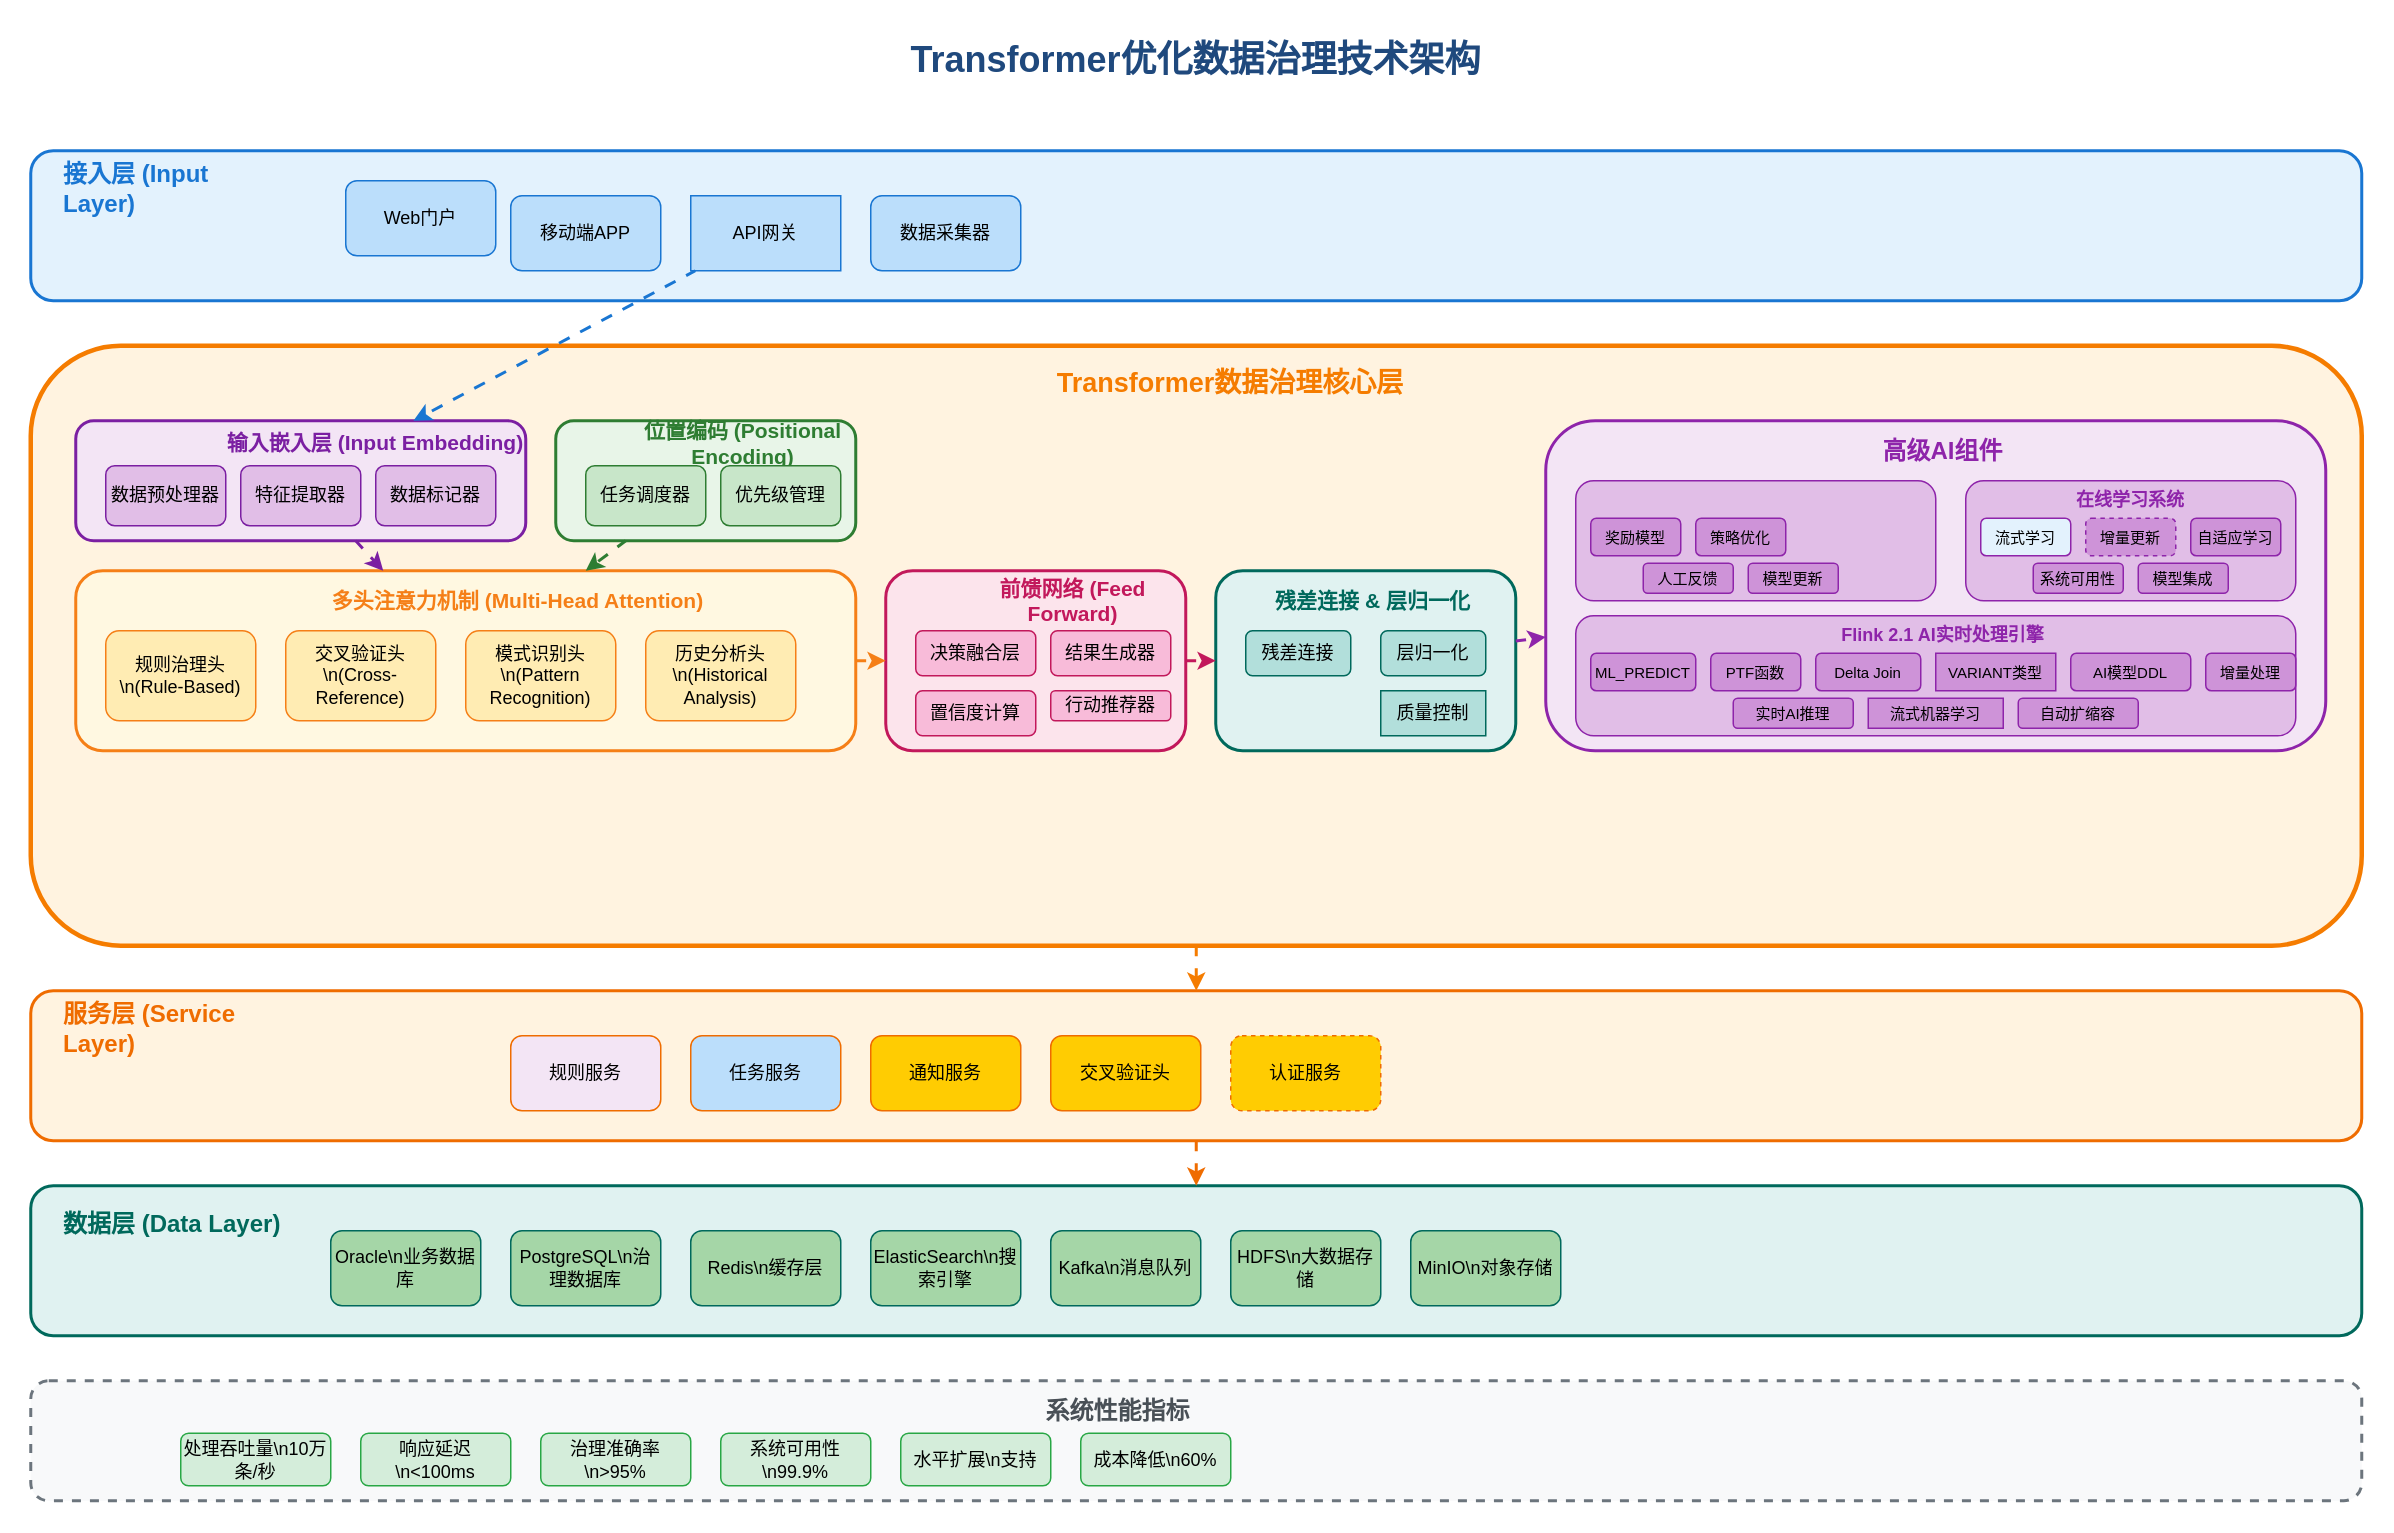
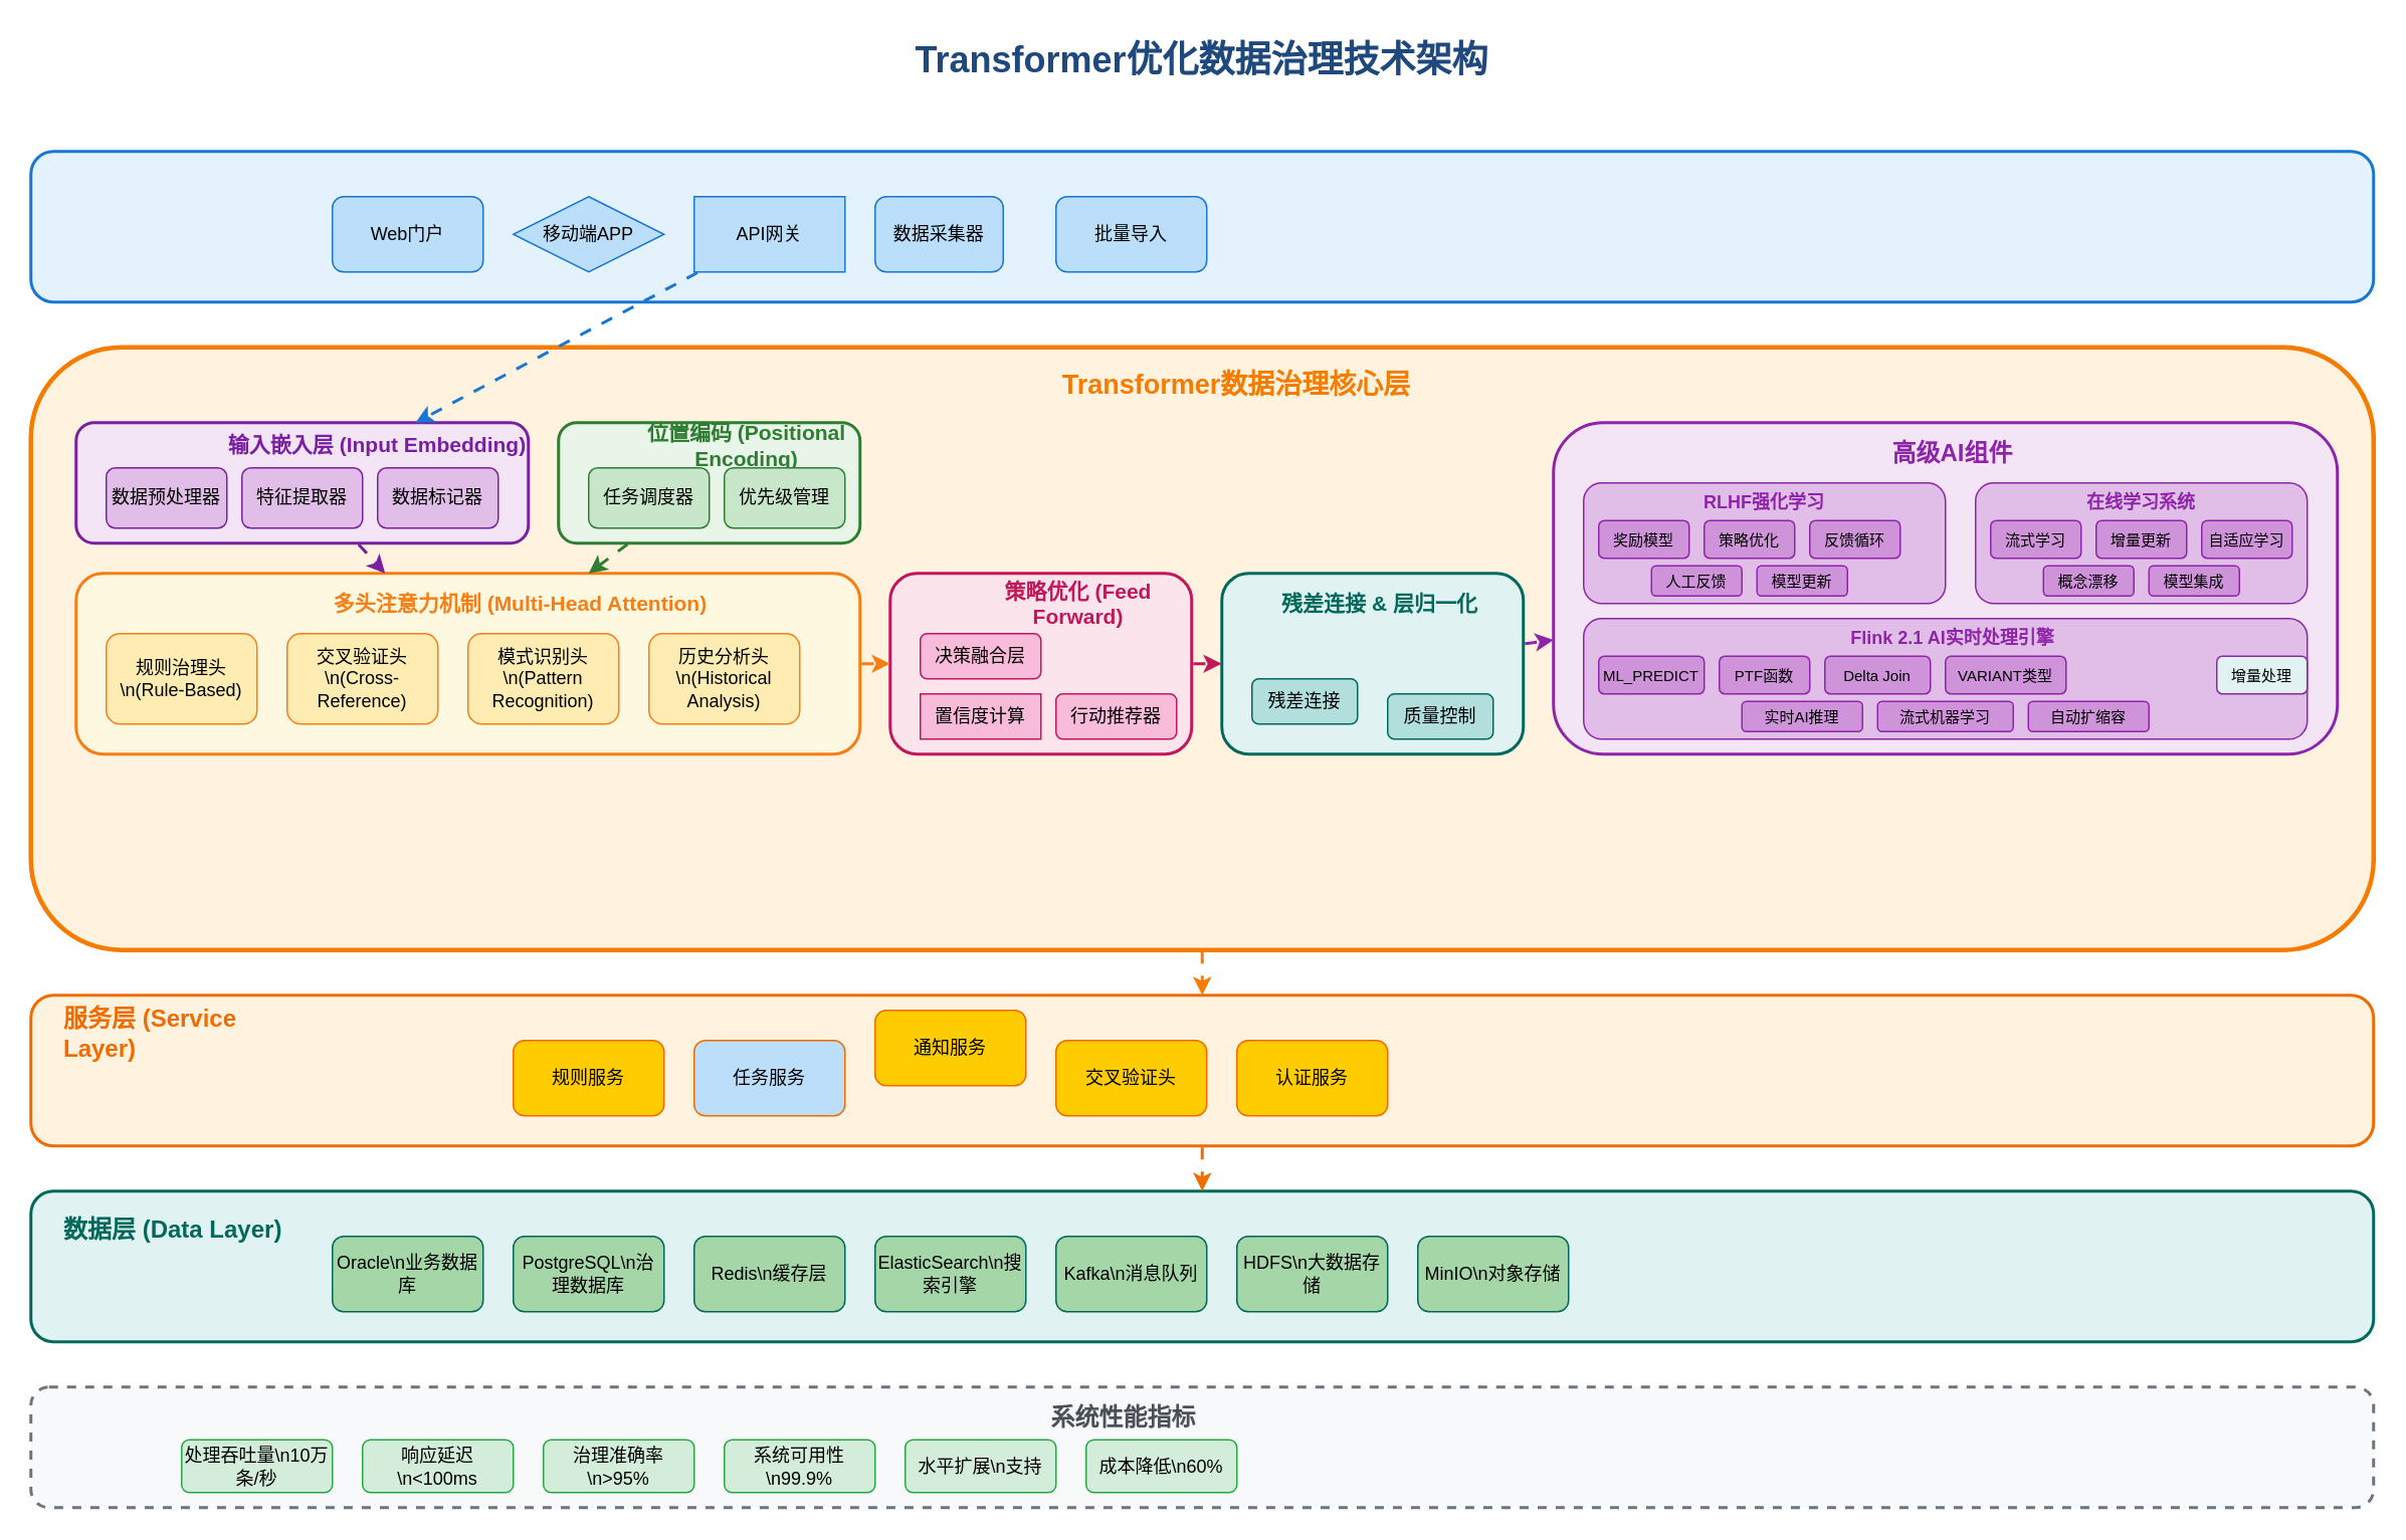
- <mxCell id="4" value="接入层 (Input Layer)" style="text;html=1;strokeColor=none;fillColor=none;align=left;verticalAlign=middle;whiteSpace=wrap;rounded=0;fontSize=16;fontStyle=1;fontColor=#1976d2;" vertex="1" parent="1"><mxGeometry x="40" y="110" width="150" height="30" as="geometry" /></mxCell>
- <mxCell id="5" value="Web门户" style="rounded=1;whiteSpace=wrap;html=1;fillColor=#bbdefb;strokeColor=#1976d2;" vertex="1" parent="1"><mxGeometry x="230" y="120" width="100" height="50" as="geometry" /></mxCell>
+ <mxCell id="5" value="Web门户" style="rounded=1;whiteSpace=wrap;html=1;fillColor=#bbdefb;strokeColor=#1976d2;" vertex="1" parent="1"><mxGeometry x="220" y="130" width="100" height="50" as="geometry" /></mxCell>
- <mxCell id="6" value="移动端APP" style="rounded=1;whiteSpace=wrap;html=1;fillColor=#bbdefb;strokeColor=#1976d2;" vertex="1" parent="1"><mxGeometry x="340" y="130" width="100" height="50" as="geometry" /></mxCell>
+ <mxCell id="6" value="移动端APP" style="rhombus;whiteSpace=wrap;html=1;fillColor=#bbdefb;strokeColor=#1976d2;" vertex="1" parent="1"><mxGeometry x="340" y="130" width="100" height="50" as="geometry" /></mxCell>
- <mxCell id="8" value="数据采集器" style="rounded=1;whiteSpace=wrap;html=1;fillColor=#bbdefb;strokeColor=#1976d2;" vertex="1" parent="1"><mxGeometry x="580" y="130" width="100" height="50" as="geometry" /></mxCell>
+ <mxCell id="8" value="数据采集器" style="rounded=1;whiteSpace=wrap;html=1;fillColor=#bbdefb;strokeColor=#1976d2;" vertex="1" parent="1"><mxGeometry x="580" y="130" width="85" height="50" as="geometry" /></mxCell>
+ <mxCell id="9" value="批量导入" style="rounded=1;whiteSpace=wrap;html=1;fillColor=#bbdefb;strokeColor=#1976d2;" vertex="1" parent="1"><mxGeometry x="700" y="130" width="100" height="50" as="geometry" /></mxCell>
+ <mxCell id="41" value="RLHF强化学习" style="text;html=1;strokeColor=none;fillColor=none;align=center;verticalAlign=middle;whiteSpace=wrap;rounded=0;fontSize=12;fontStyle=1;fontColor=#8e24aa;" vertex="1" parent="1"><mxGeometry x="1120" y="325" width="100" height="15" as="geometry" /></mxCell>
+ <mxCell id="44" value="反馈循环" style="rounded=1;whiteSpace=wrap;html=1;fillColor=#ce93d8;strokeColor=#8e24aa;fontSize=10;" vertex="1" parent="1"><mxGeometry x="1200" y="345" width="60" height="25" as="geometry" /></mxCell>
- <mxCell id="49" value="流式学习" style="rounded=1;whiteSpace=wrap;html=1;fillColor=#e3f2fd;strokeColor=#8e24aa;fontSize=10;" vertex="1" parent="1"><mxGeometry x="1320" y="345" width="60" height="25" as="geometry" /></mxCell>
+ <mxCell id="49" value="流式学习" style="rounded=1;whiteSpace=wrap;html=1;fillColor=#ce93d8;strokeColor=#8e24aa;fontSize=10;" vertex="1" parent="1"><mxGeometry x="1320" y="345" width="60" height="25" as="geometry" /></mxCell>
- <mxCell id="50" value="增量更新" style="rounded=1;whiteSpace=wrap;html=1;fillColor=#ce93d8;strokeColor=#8e24aa;fontSize=10;dashed=1;" vertex="1" parent="1"><mxGeometry x="1390" y="345" width="60" height="25" as="geometry" /></mxCell>
+ <mxCell id="50" value="增量更新" style="rounded=1;whiteSpace=wrap;html=1;fillColor=#ce93d8;strokeColor=#8e24aa;fontSize=10;" vertex="1" parent="1"><mxGeometry x="1390" y="345" width="60" height="25" as="geometry" /></mxCell>
- <mxCell id="52" value="系统可用性" style="rounded=1;whiteSpace=wrap;html=1;fillColor=#ce93d8;strokeColor=#8e24aa;fontSize=10;" vertex="1" parent="1"><mxGeometry x="1355" y="375" width="60" height="20" as="geometry" /></mxCell>
+ <mxCell id="52" value="概念漂移" style="rounded=1;whiteSpace=wrap;html=1;fillColor=#ce93d8;strokeColor=#8e24aa;fontSize=10;" vertex="1" parent="1"><mxGeometry x="1355" y="375" width="60" height="20" as="geometry" /></mxCell>
- <mxCell id="28" value="前馈网络 (Feed Forward)" style="text;html=1;strokeColor=none;fillColor=none;align=center;verticalAlign=middle;whiteSpace=wrap;rounded=0;fontSize=14;fontStyle=1;fontColor=#c2185b;" vertex="1" parent="1"><mxGeometry x="640" y="390" width="150" height="20" as="geometry" /></mxCell>
+ <mxCell id="28" value="策略优化 (Feed Forward)" style="text;html=1;strokeColor=none;fillColor=none;align=center;verticalAlign=middle;whiteSpace=wrap;rounded=0;fontSize=14;fontStyle=1;fontColor=#c2185b;" vertex="1" parent="1"><mxGeometry x="640" y="390" width="150" height="20" as="geometry" /></mxCell>
- <mxCell id="30" value="结果生成器" style="rounded=1;whiteSpace=wrap;html=1;fillColor=#f8bbd9;strokeColor=#c2185b;" vertex="1" parent="1"><mxGeometry x="700" y="420" width="80" height="30" as="geometry" /></mxCell>
- <mxCell id="35" value="残差连接" style="rounded=1;whiteSpace=wrap;html=1;fillColor=#b2dfdb;strokeColor=#00695c;" vertex="1" parent="1"><mxGeometry x="830" y="420" width="70" height="30" as="geometry" /></mxCell>
+ <mxCell id="35" value="残差连接" style="rounded=1;whiteSpace=wrap;html=1;fillColor=#b2dfdb;strokeColor=#00695c;" vertex="1" parent="1"><mxGeometry x="830" y="450" width="70" height="30" as="geometry" /></mxCell>
- <mxCell id="36" value="层归一化" style="rounded=1;whiteSpace=wrap;html=1;fillColor=#b2dfdb;strokeColor=#00695c;" vertex="1" parent="1"><mxGeometry x="920" y="420" width="70" height="30" as="geometry" /></mxCell>
- <mxCell id="59" value="VARIANT类型" style="whiteSpace=wrap;html=1;fillColor=#ce93d8;strokeColor=#8e24aa;fontSize=10;rounded=0;" vertex="1" parent="1"><mxGeometry x="1290" y="435" width="80" height="25" as="geometry" /></mxCell>
+ <mxCell id="59" value="VARIANT类型" style="rounded=1;whiteSpace=wrap;html=1;fillColor=#ce93d8;strokeColor=#8e24aa;fontSize=10;" vertex="1" parent="1"><mxGeometry x="1290" y="435" width="80" height="25" as="geometry" /></mxCell>
- <mxCell id="60" value="AI模型DDL" style="rounded=1;whiteSpace=wrap;html=1;fillColor=#ce93d8;strokeColor=#8e24aa;fontSize=10;" vertex="1" parent="1"><mxGeometry x="1380" y="435" width="80" height="25" as="geometry" /></mxCell>
- <mxCell id="61" value="增量处理" style="rounded=1;whiteSpace=wrap;html=1;fillColor=#ce93d8;strokeColor=#8e24aa;fontSize=10;" vertex="1" parent="1"><mxGeometry x="1470" y="435" width="60" height="25" as="geometry" /></mxCell>
+ <mxCell id="61" value="增量处理" style="rounded=1;whiteSpace=wrap;html=1;fillColor=#e0f2f1;strokeColor=#8e24aa;fontSize=10;" vertex="1" parent="1"><mxGeometry x="1470" y="435" width="60" height="25" as="geometry" /></mxCell>
- <mxCell id="32" value="行动推荐器" style="rounded=1;whiteSpace=wrap;html=1;fillColor=#f8bbd9;strokeColor=#c2185b;" vertex="1" parent="1"><mxGeometry x="700" y="460" width="80" height="20" as="geometry" /></mxCell>
+ <mxCell id="32" value="行动推荐器" style="rounded=1;whiteSpace=wrap;html=1;fillColor=#f8bbd9;strokeColor=#c2185b;" vertex="1" parent="1"><mxGeometry x="700" y="460" width="80" height="30" as="geometry" /></mxCell>
- <mxCell id="31" value="置信度计算" style="rounded=1;whiteSpace=wrap;html=1;fillColor=#f8bbd9;strokeColor=#c2185b;" vertex="1" parent="1"><mxGeometry x="610" y="460" width="80" height="30" as="geometry" /></mxCell>
+ <mxCell id="31" value="置信度计算" style="whiteSpace=wrap;html=1;fillColor=#f8bbd9;strokeColor=#c2185b;rounded=0;" vertex="1" parent="1"><mxGeometry x="610" y="460" width="80" height="30" as="geometry" /></mxCell>
- <mxCell id="37" value="质量控制" style="whiteSpace=wrap;html=1;fillColor=#b2dfdb;strokeColor=#00695c;rounded=0;" vertex="1" parent="1"><mxGeometry x="920" y="460" width="70" height="30" as="geometry" /></mxCell>
+ <mxCell id="37" value="质量控制" style="rounded=1;whiteSpace=wrap;html=1;fillColor=#b2dfdb;strokeColor=#00695c;" vertex="1" parent="1"><mxGeometry x="920" y="460" width="70" height="30" as="geometry" /></mxCell>
- <mxCell id="63" value="流式机器学习" style="whiteSpace=wrap;html=1;fillColor=#ce93d8;strokeColor=#8e24aa;fontSize=10;rounded=0;" vertex="1" parent="1"><mxGeometry x="1245" y="465" width="90" height="20" as="geometry" /></mxCell>
+ <mxCell id="63" value="流式机器学习" style="rounded=1;whiteSpace=wrap;html=1;fillColor=#ce93d8;strokeColor=#8e24aa;fontSize=10;" vertex="1" parent="1"><mxGeometry x="1245" y="465" width="90" height="20" as="geometry" /></mxCell>
- <mxCell id="67" value="规则服务" style="rounded=1;whiteSpace=wrap;html=1;fillColor=#f3e5f5;strokeColor=#ef6c00;" vertex="1" parent="1"><mxGeometry x="340" y="690" width="100" height="50" as="geometry" /></mxCell>
+ <mxCell id="67" value="规则服务" style="rounded=1;whiteSpace=wrap;html=1;fillColor=#ffcc02;strokeColor=#ef6c00;" vertex="1" parent="1"><mxGeometry x="340" y="690" width="100" height="50" as="geometry" /></mxCell>
- <mxCell id="69" value="通知服务" style="rounded=1;whiteSpace=wrap;html=1;fillColor=#ffcc02;strokeColor=#ef6c00;" vertex="1" parent="1"><mxGeometry x="580" y="690" width="100" height="50" as="geometry" /></mxCell>
+ <mxCell id="69" value="通知服务" style="rounded=1;whiteSpace=wrap;html=1;fillColor=#ffcc02;strokeColor=#ef6c00;" vertex="1" parent="1"><mxGeometry x="580" y="670" width="100" height="50" as="geometry" /></mxCell>
- <mxCell id="71" value="认证服务" style="rounded=1;whiteSpace=wrap;html=1;fillColor=#ffcc02;strokeColor=#ef6c00;dashed=1;" vertex="1" parent="1"><mxGeometry x="820" y="690" width="100" height="50" as="geometry" /></mxCell>
+ <mxCell id="71" value="认证服务" style="rounded=1;whiteSpace=wrap;html=1;fillColor=#ffcc02;strokeColor=#ef6c00;" vertex="1" parent="1"><mxGeometry x="820" y="690" width="100" height="50" as="geometry" /></mxCell>
